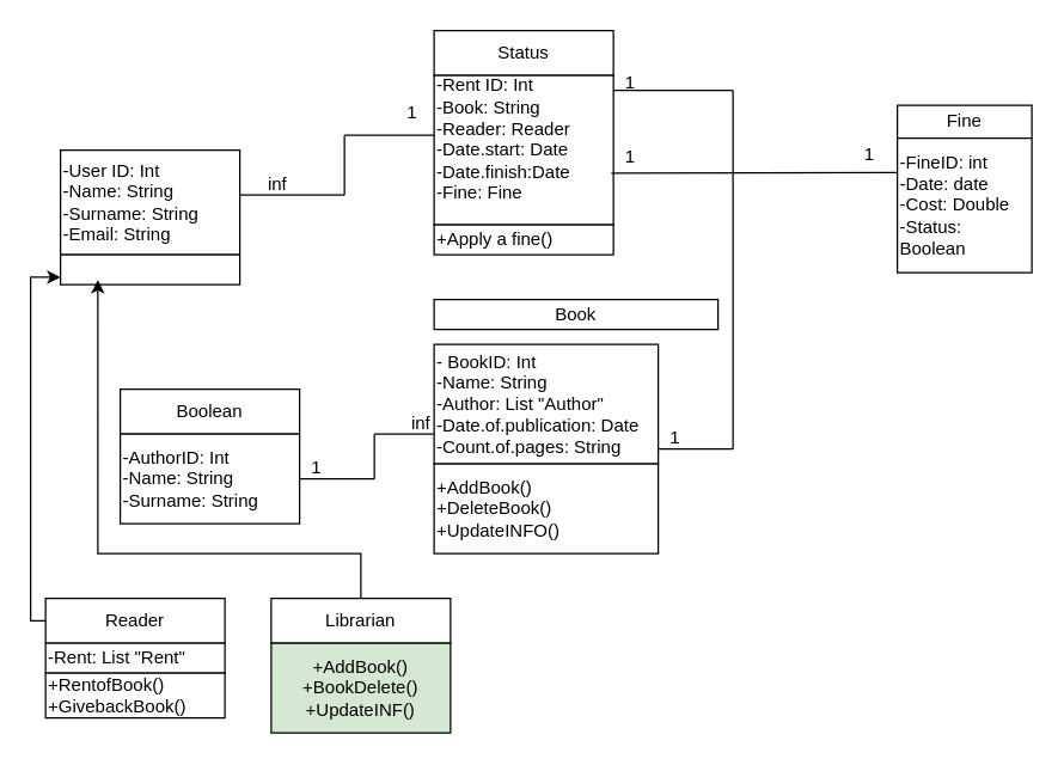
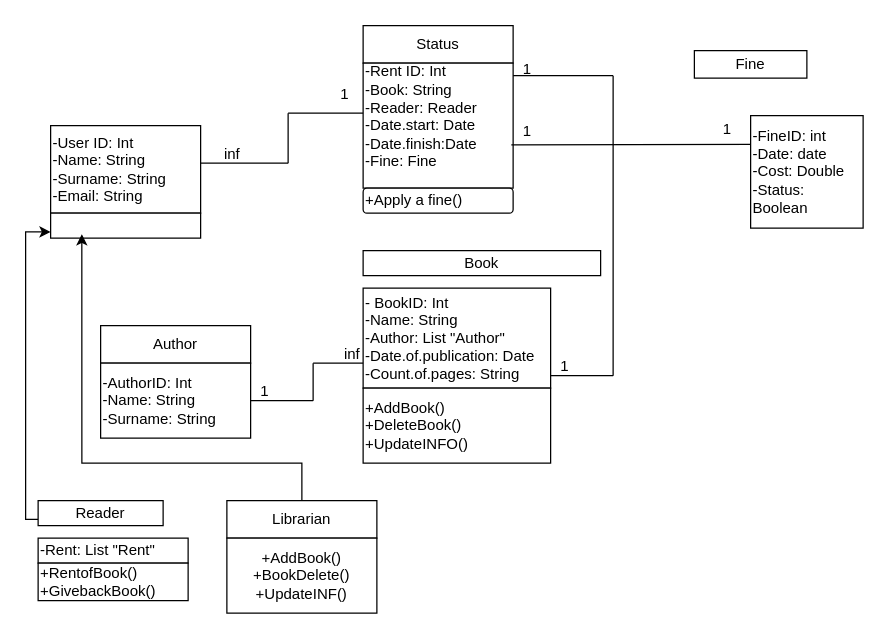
- <mxCell id="29" value="Fine" style="rounded=0;whiteSpace=wrap;html=1;" vertex="1" parent="1"><mxGeometry x="600" y="70" width="90" height="22" as="geometry" /></mxCell>
+ <mxCell id="29" value="Fine" style="rounded=0;whiteSpace=wrap;html=1;" vertex="1" parent="1"><mxGeometry x="555" y="40" width="90" height="22" as="geometry" /></mxCell>
- <mxCell id="5" value="+Apply a fine()" style="rounded=0;whiteSpace=wrap;html=1;align=left;" vertex="1" parent="1"><mxGeometry x="290" y="150" width="120" height="20" as="geometry" /></mxCell>
+ <mxCell id="5" value="+Apply a fine()" style="whiteSpace=wrap;html=1;align=left;rounded=1;" vertex="1" parent="1"><mxGeometry x="290" y="150" width="120" height="20" as="geometry" /></mxCell>
- <mxCell id="19" value="Boolean" style="rounded=0;whiteSpace=wrap;html=1;" vertex="1" parent="1"><mxGeometry x="80" y="260" width="120" height="30" as="geometry" /></mxCell>
+ <mxCell id="19" value="Author" style="rounded=0;whiteSpace=wrap;html=1;" vertex="1" parent="1"><mxGeometry x="80" y="260" width="120" height="30" as="geometry" /></mxCell>
- <mxCell id="32" value="Reader" style="rounded=0;whiteSpace=wrap;html=1;" vertex="1" parent="1"><mxGeometry x="30" y="400" width="120" height="30" as="geometry" /></mxCell>
+ <mxCell id="32" value="Reader" style="rounded=0;whiteSpace=wrap;html=1;" vertex="1" parent="1"><mxGeometry x="30" y="400" width="100" height="20" as="geometry" /></mxCell>
- <mxCell id="38" value="+AddBook()&lt;br&gt;+BookDelete()&lt;div&gt;+UpdateINF()&lt;/div&gt;" style="rounded=0;whiteSpace=wrap;html=1;fillColor=#d5e8d4;" vertex="1" parent="1"><mxGeometry x="181" y="430" width="120" height="60" as="geometry" /></mxCell>
+ <mxCell id="38" value="+AddBook()&lt;br&gt;+BookDelete()&lt;div&gt;+UpdateINF()&lt;/div&gt;" style="rounded=0;whiteSpace=wrap;html=1;" vertex="1" parent="1"><mxGeometry x="181" y="430" width="120" height="60" as="geometry" /></mxCell>
